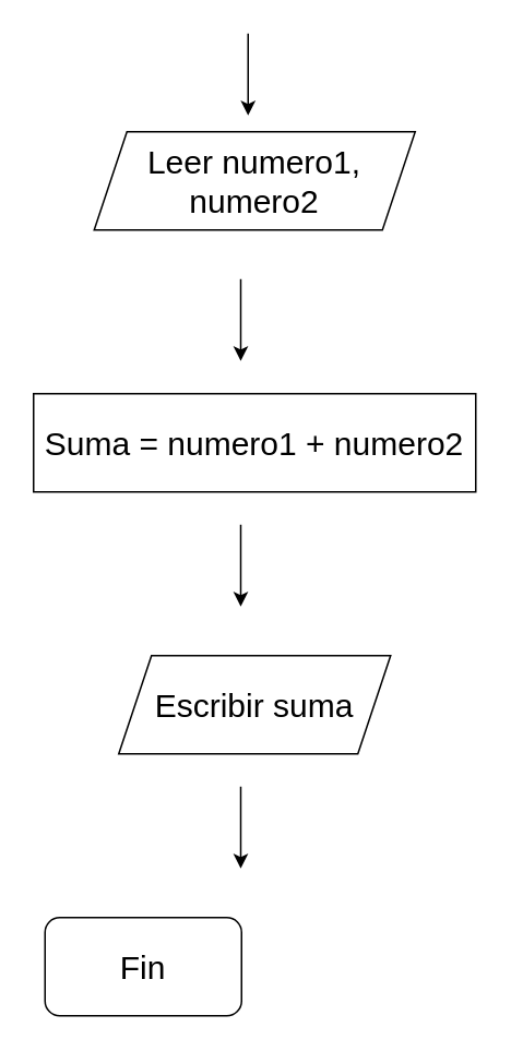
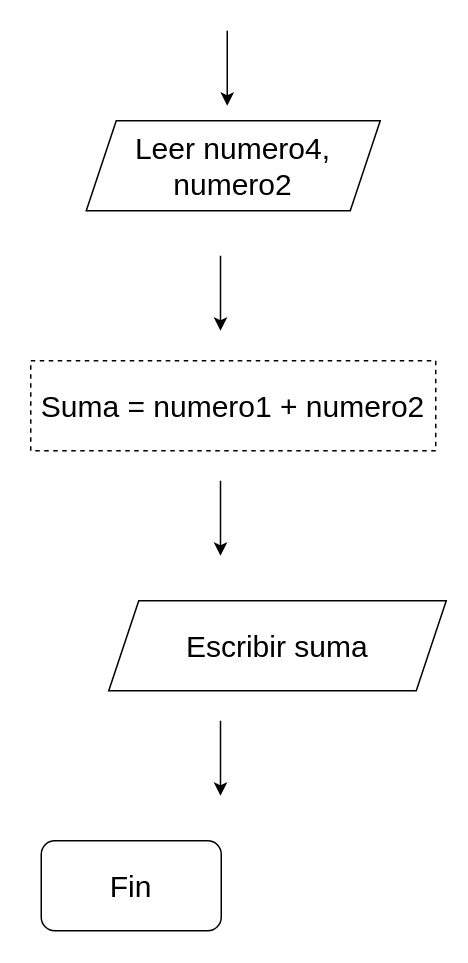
- <mxCell id="2" value="&lt;font style=&quot;font-size: 20px;&quot;&gt;Leer numero1, numero2&lt;/font&gt;" style="shape=parallelogram;perimeter=parallelogramPerimeter;whiteSpace=wrap;html=1;fixedSize=1;" vertex="1" parent="1"><mxGeometry x="57" y="80" width="196" height="60" as="geometry" /></mxCell>
+ <mxCell id="2" value="&lt;font style=&quot;font-size: 20px;&quot;&gt;Leer numero4, numero2&lt;/font&gt;" style="shape=parallelogram;perimeter=parallelogramPerimeter;whiteSpace=wrap;html=1;fixedSize=1;" vertex="1" parent="1"><mxGeometry x="57" y="80" width="196" height="60" as="geometry" /></mxCell>
- <mxCell id="4" value="&lt;font style=&quot;font-size: 20px;&quot;&gt;Suma = numero1 + numero2&lt;/font&gt;" style="rounded=0;whiteSpace=wrap;html=1;" vertex="1" parent="1"><mxGeometry x="20" y="240" width="270" height="60" as="geometry" /></mxCell>
+ <mxCell id="4" value="&lt;font style=&quot;font-size: 20px;&quot;&gt;Suma = numero1 + numero2&lt;/font&gt;" style="rounded=0;whiteSpace=wrap;html=1;dashed=1;" vertex="1" parent="1"><mxGeometry x="20" y="240" width="270" height="60" as="geometry" /></mxCell>
- <mxCell id="7" value="&lt;font style=&quot;font-size: 20px;&quot;&gt;Escribir suma&lt;/font&gt;" style="shape=parallelogram;perimeter=parallelogramPerimeter;whiteSpace=wrap;html=1;fixedSize=1;" vertex="1" parent="1"><mxGeometry x="72" y="400" width="166" height="60" as="geometry" /></mxCell>
+ <mxCell id="7" value="&lt;font style=&quot;font-size: 20px;&quot;&gt;Escribir suma&lt;/font&gt;" style="shape=parallelogram;perimeter=parallelogramPerimeter;whiteSpace=wrap;html=1;fixedSize=1;" vertex="1" parent="1"><mxGeometry x="72" y="400" width="225" height="60" as="geometry" /></mxCell>
